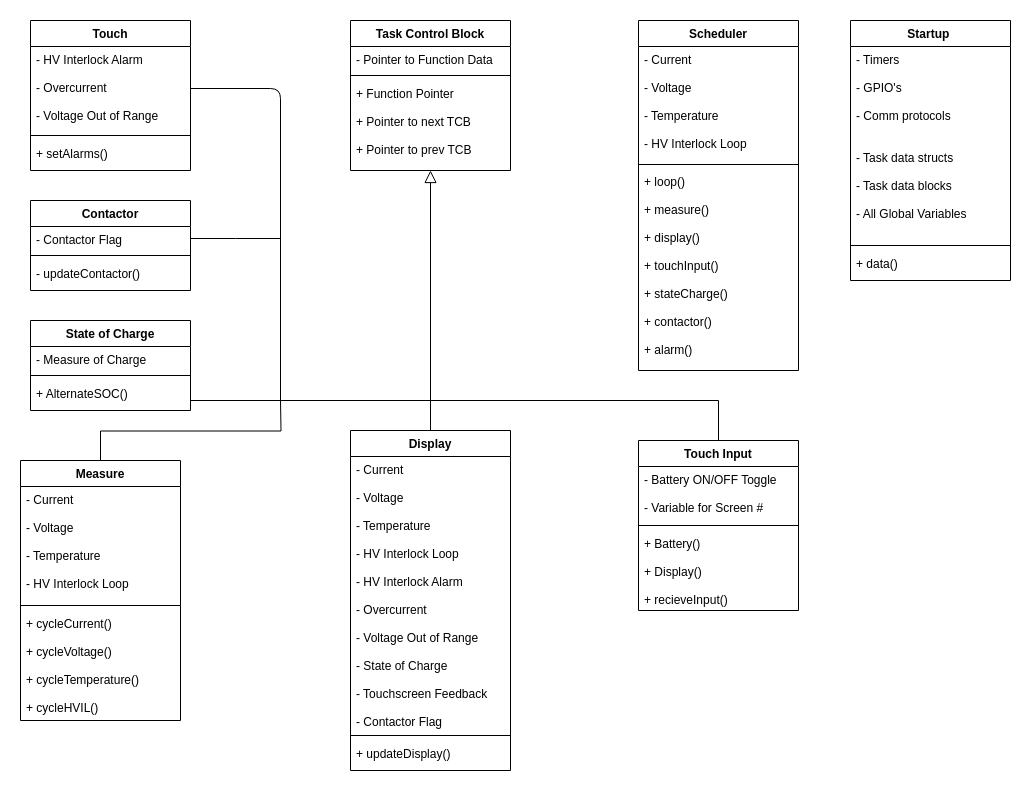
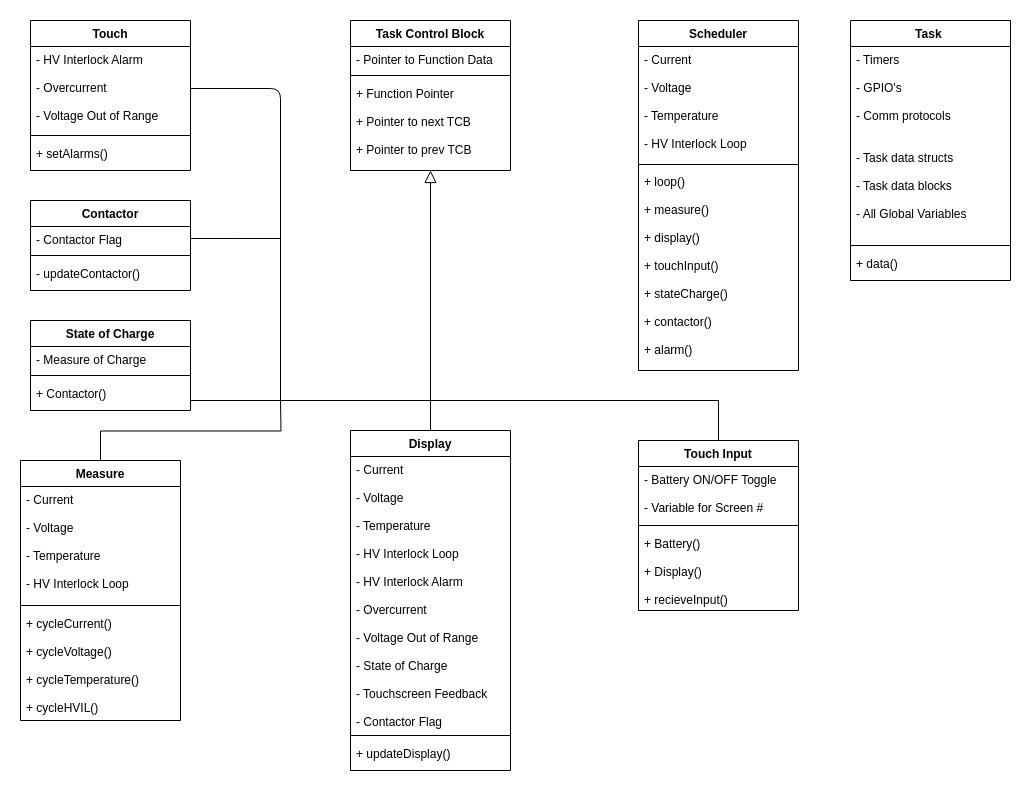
- <mxCell id="40" value="Startup " style="swimlane;fontStyle=1;align=center;verticalAlign=top;childLayout=stackLayout;horizontal=1;startSize=26;horizontalStack=0;resizeParent=1;resizeLast=0;collapsible=1;marginBottom=0;rounded=0;shadow=0;strokeWidth=1;" parent="1" vertex="1"><mxGeometry x="850" y="20" width="160" height="260" as="geometry"><mxRectangle x="230" y="140" width="160" height="26" as="alternateBounds" /></mxGeometry></mxCell>
+ <mxCell id="40" value="Task " style="swimlane;fontStyle=1;align=center;verticalAlign=top;childLayout=stackLayout;horizontal=1;startSize=26;horizontalStack=0;resizeParent=1;resizeLast=0;collapsible=1;marginBottom=0;rounded=0;shadow=0;strokeWidth=1;" parent="1" vertex="1"><mxGeometry x="850" y="20" width="160" height="260" as="geometry"><mxRectangle x="230" y="140" width="160" height="26" as="alternateBounds" /></mxGeometry></mxCell>
- <mxCell id="36" value="+ AlternateSOC()" style="text;align=left;verticalAlign=top;spacingLeft=4;spacingRight=4;overflow=hidden;rotatable=0;points=[[0,0.5],[1,0.5]];portConstraint=eastwest;" parent="33" vertex="1"><mxGeometry y="60" width="160" height="30" as="geometry" /></mxCell>
+ <mxCell id="36" value="+ Contactor()" style="text;align=left;verticalAlign=top;spacingLeft=4;spacingRight=4;overflow=hidden;rotatable=0;points=[[0,0.5],[1,0.5]];portConstraint=eastwest;" parent="33" vertex="1"><mxGeometry y="60" width="160" height="30" as="geometry" /></mxCell>
